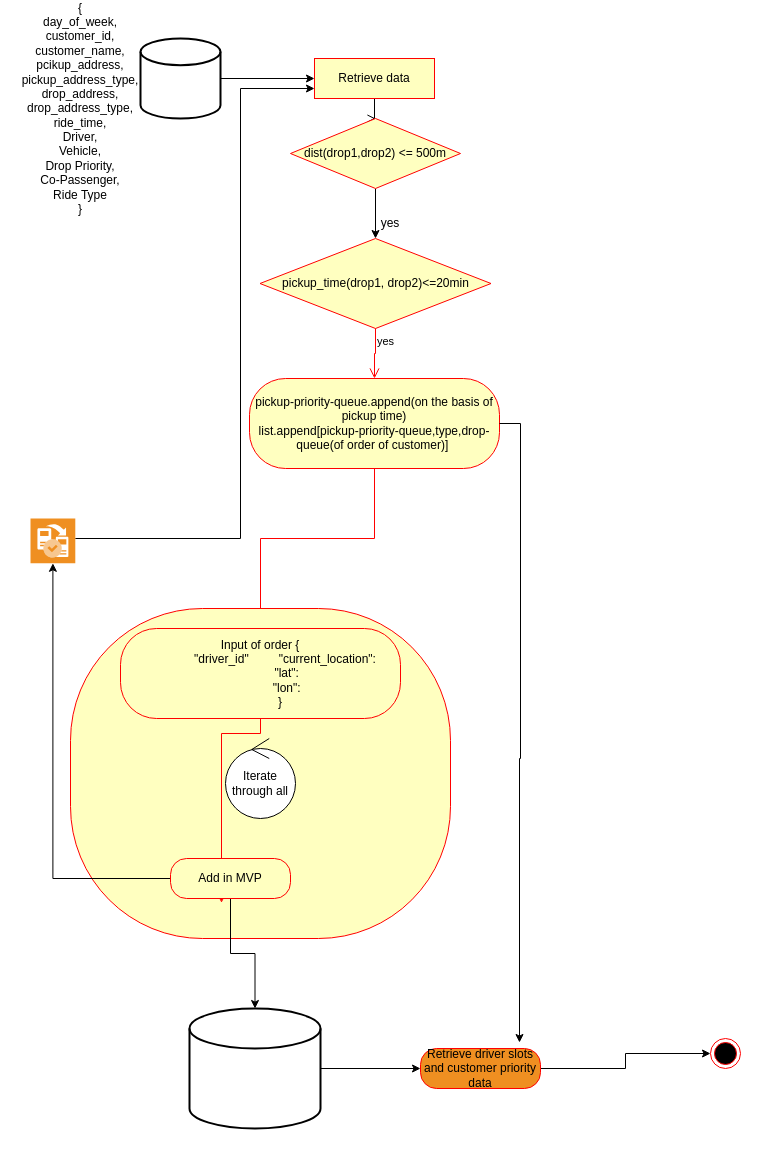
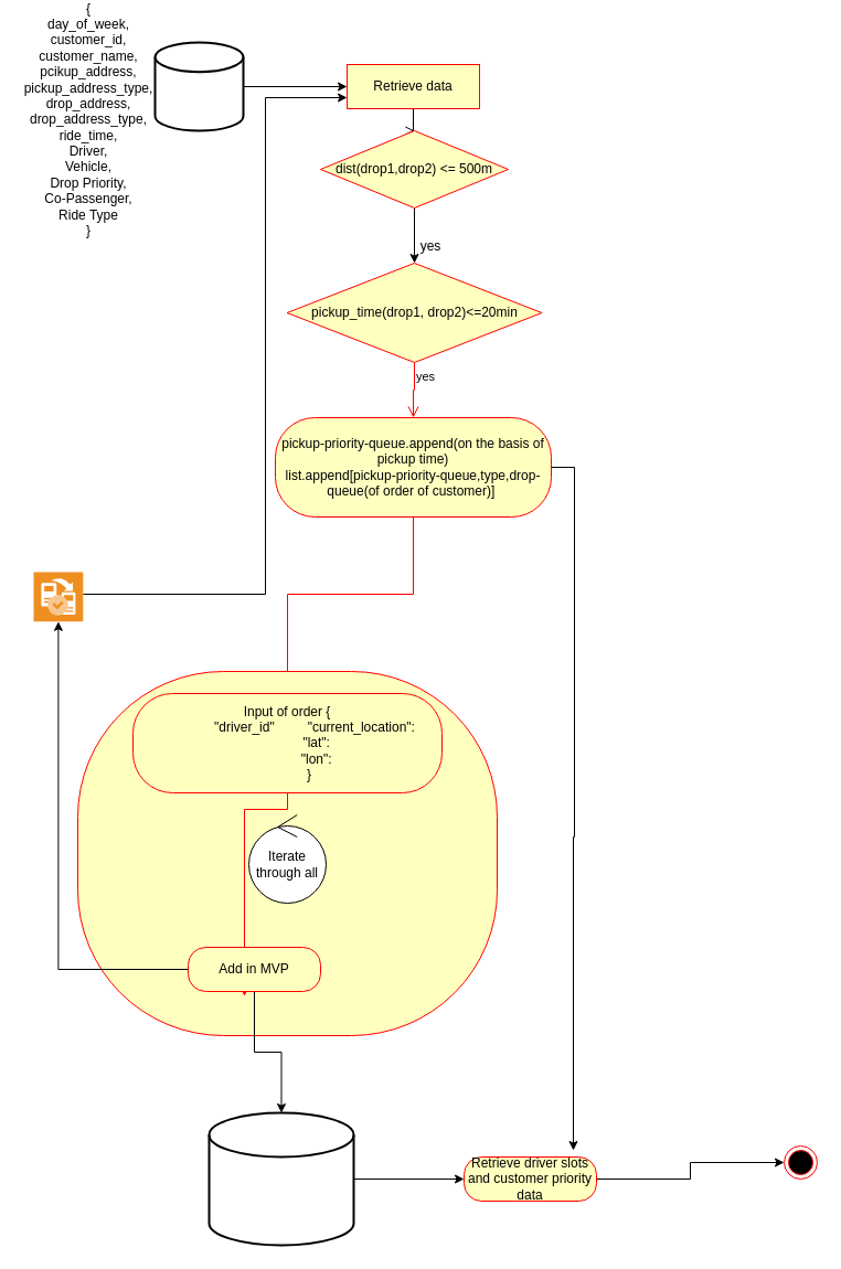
- <mxCell id="26" value="Retrieve driver slots and customer priority data" style="rounded=1;whiteSpace=wrap;html=1;arcSize=40;fontColor=#000000;fillColor=#ef8f21;strokeColor=#ff0000;" vertex="1" parent="1"><mxGeometry x="420" y="1030" width="120" height="40" as="geometry" /></mxCell>
+ <mxCell id="26" value="Retrieve driver slots and customer priority data" style="rounded=1;whiteSpace=wrap;html=1;arcSize=40;fontColor=#000000;fillColor=#ffffc0;strokeColor=#ff0000;" vertex="1" parent="1"><mxGeometry x="420" y="1030" width="120" height="40" as="geometry" /></mxCell>
